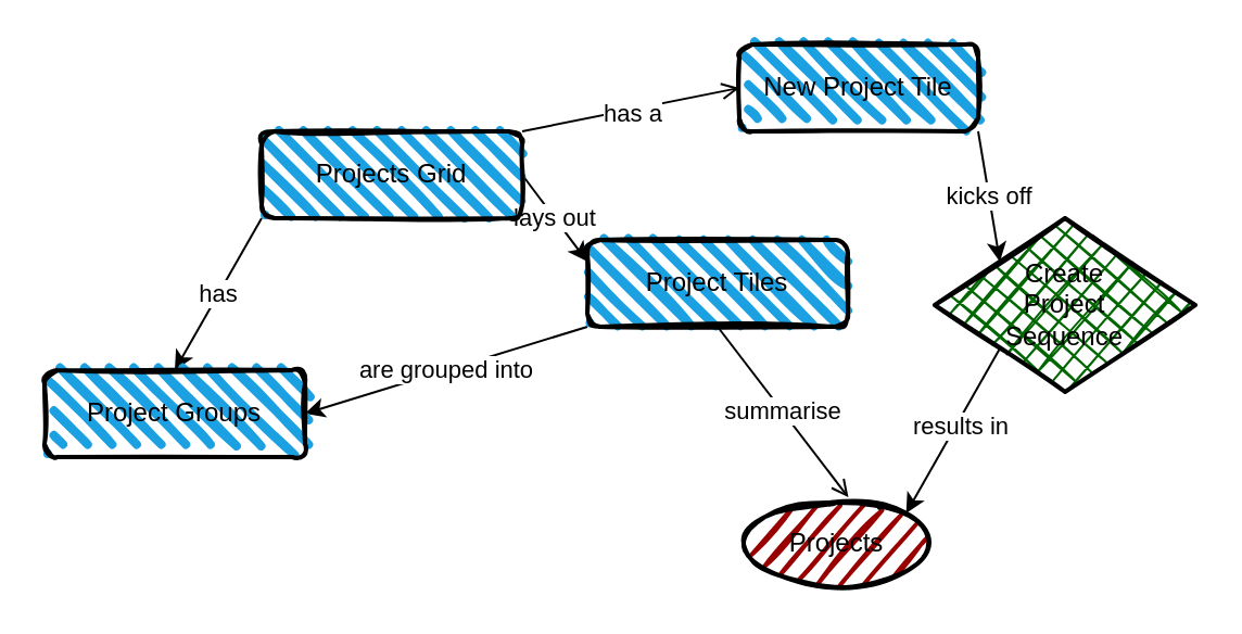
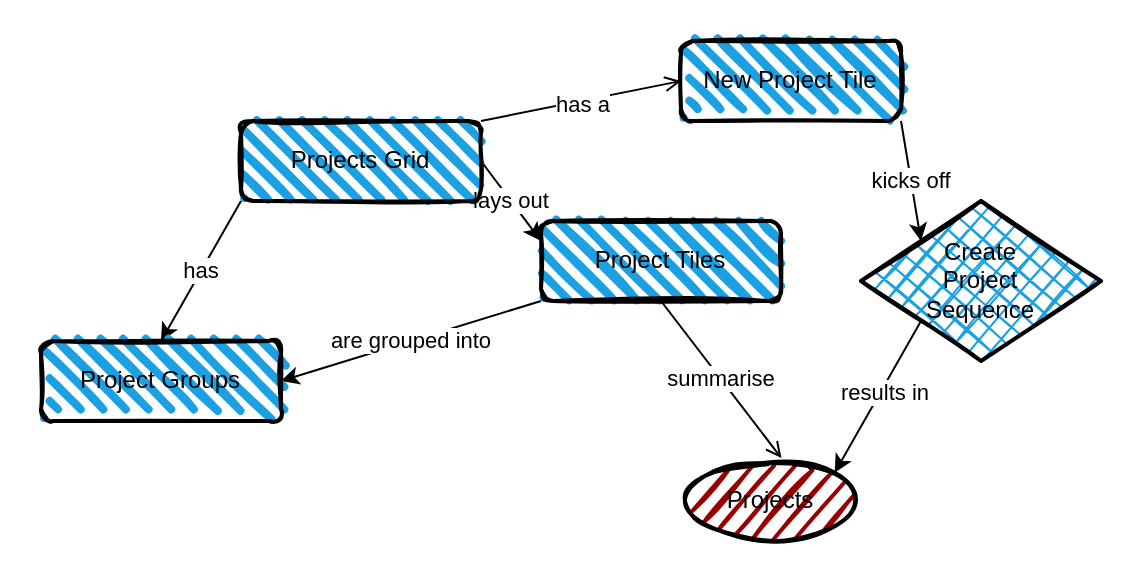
- <mxCell id="16" value="Create&lt;br&gt;Project &lt;br&gt;Sequence" style="rhombus;whiteSpace=wrap;html=1;strokeWidth=2;fillWeight=-1;hachureGap=8;fillStyle=cross-hatch;fillColor=#006600;sketch=1;" parent="1" vertex="1"><mxGeometry x="430" y="100" width="120" height="80" as="geometry" /></mxCell>
+ <mxCell id="16" value="Create&lt;br&gt;Project &lt;br&gt;Sequence" style="rhombus;whiteSpace=wrap;html=1;strokeWidth=2;fillWeight=-1;hachureGap=8;fillStyle=cross-hatch;fillColor=#1ba1e2;sketch=1;" parent="1" vertex="1"><mxGeometry x="430" y="100" width="120" height="80" as="geometry" /></mxCell>
